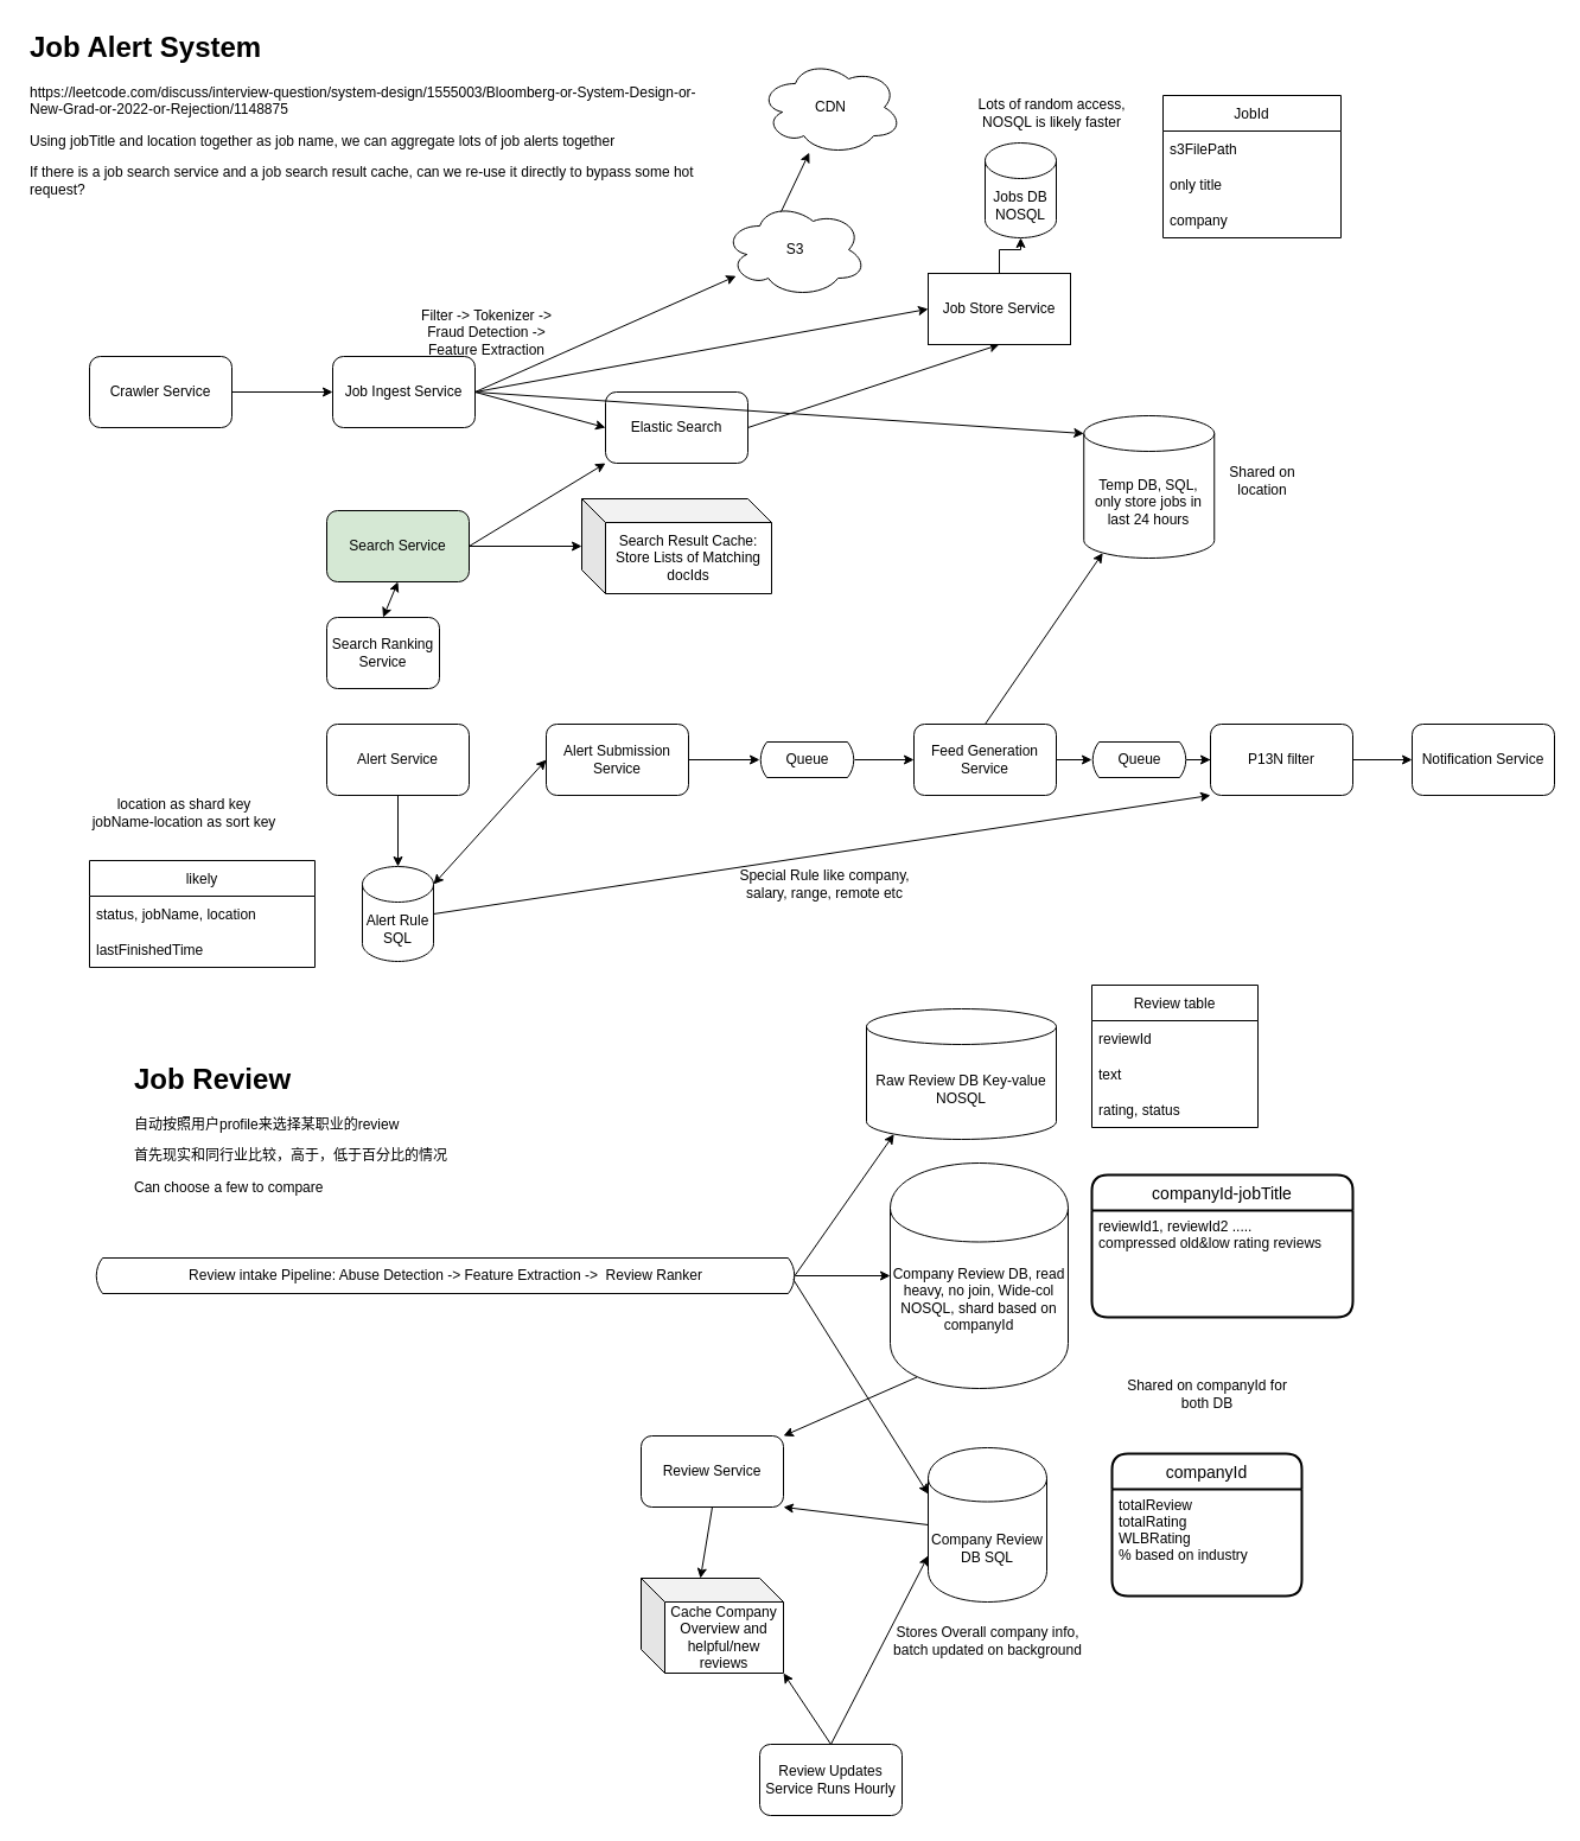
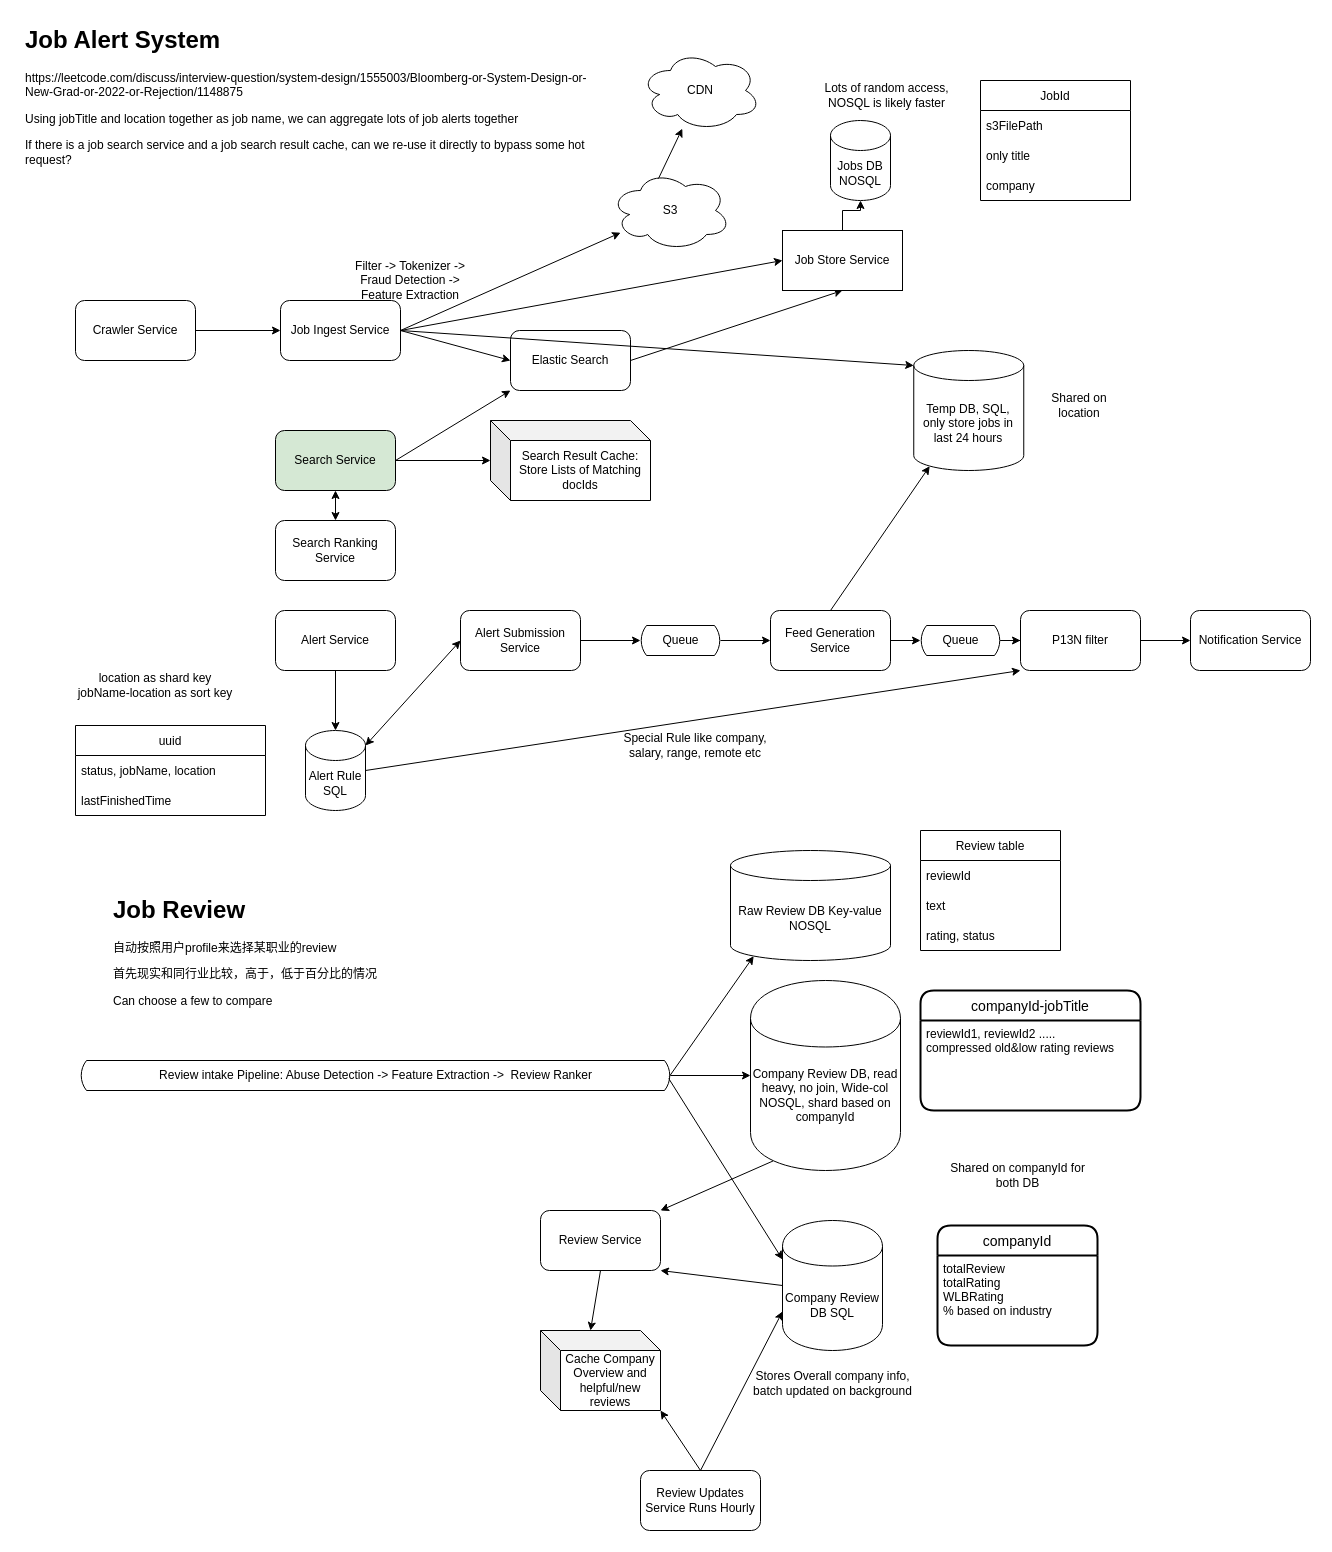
- <mxCell id="73" value="Shared on location" style="text;html=1;strokeColor=none;fillColor=none;align=center;verticalAlign=middle;whiteSpace=wrap;rounded=0;" vertex="1" parent="1"><mxGeometry x="1033.5" y="390" width="60" height="30" as="geometry" /></mxCell>
+ <mxCell id="73" value="Shared on location" style="text;html=1;strokeColor=none;fillColor=none;align=center;verticalAlign=middle;whiteSpace=wrap;rounded=0;" vertex="1" parent="1"><mxGeometry x="1048.5" y="390" width="60" height="30" as="geometry" /></mxCell>
- <mxCell id="26" value="Search Ranking Service" style="rounded=1;whiteSpace=wrap;html=1;" vertex="1" parent="1"><mxGeometry x="275" y="520" width="95" height="60" as="geometry" /></mxCell>
+ <mxCell id="26" value="Search Ranking Service" style="rounded=1;whiteSpace=wrap;html=1;" vertex="1" parent="1"><mxGeometry x="275" y="520" width="120" height="60" as="geometry" /></mxCell>
- <mxCell id="3" value="likely" style="swimlane;fontStyle=0;childLayout=stackLayout;horizontal=1;startSize=30;horizontalStack=0;resizeParent=1;resizeParentMax=0;resizeLast=0;collapsible=1;marginBottom=0;" parent="1" vertex="1"><mxGeometry x="75" y="725" width="190" height="90" as="geometry" /></mxCell>
+ <mxCell id="3" value="uuid" style="swimlane;fontStyle=0;childLayout=stackLayout;horizontal=1;startSize=30;horizontalStack=0;resizeParent=1;resizeParentMax=0;resizeLast=0;collapsible=1;marginBottom=0;" parent="1" vertex="1"><mxGeometry x="75" y="725" width="190" height="90" as="geometry" /></mxCell>
